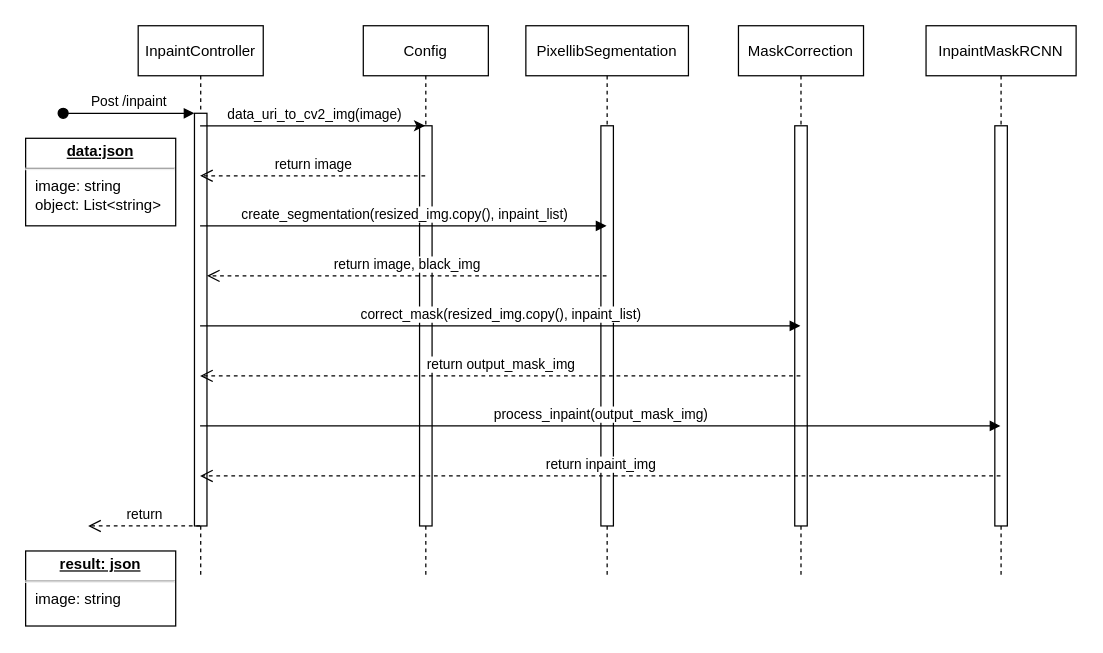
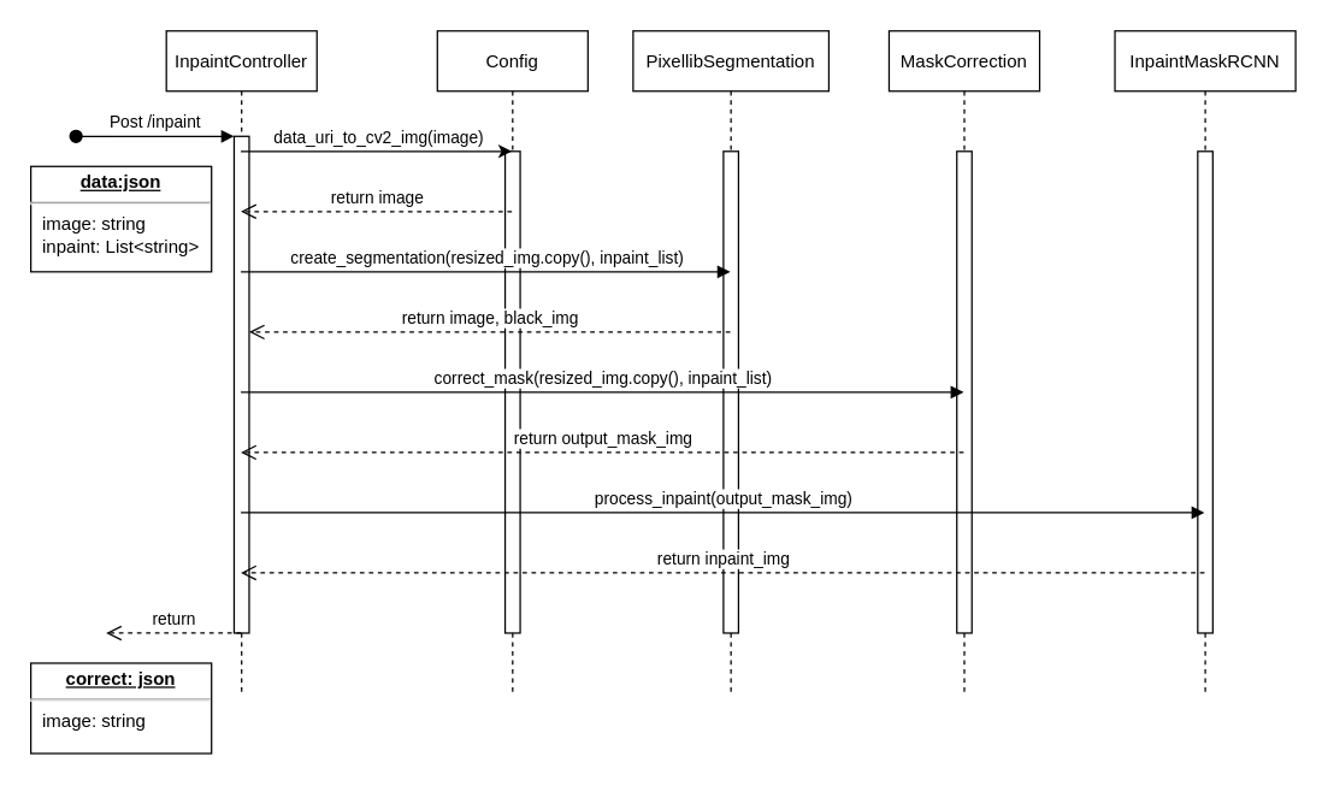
- <mxCell id="6" value="&lt;p style=&quot;margin: 0px ; margin-top: 4px ; text-align: center ; text-decoration: underline&quot;&gt;&lt;b&gt;data:json&lt;/b&gt;&lt;/p&gt;&lt;hr&gt;&lt;p style=&quot;margin: 0px ; margin-left: 8px&quot;&gt;image: string&lt;br&gt;object: List&amp;lt;string&amp;gt;&lt;br&gt;&lt;/p&gt;" style="verticalAlign=top;align=left;overflow=fill;fontSize=12;fontFamily=Helvetica;html=1;" vertex="1" parent="2"><mxGeometry x="-90" y="90" width="120" height="70" as="geometry" /></mxCell>
+ <mxCell id="6" value="&lt;p style=&quot;margin: 0px ; margin-top: 4px ; text-align: center ; text-decoration: underline&quot;&gt;&lt;b&gt;data:json&lt;/b&gt;&lt;/p&gt;&lt;hr&gt;&lt;p style=&quot;margin: 0px ; margin-left: 8px&quot;&gt;image: string&lt;br&gt;inpaint: List&amp;lt;string&amp;gt;&lt;br&gt;&lt;/p&gt;" style="verticalAlign=top;align=left;overflow=fill;fontSize=12;fontFamily=Helvetica;html=1;" vertex="1" parent="2"><mxGeometry x="-90" y="90" width="120" height="70" as="geometry" /></mxCell>
- <mxCell id="5" value="&lt;p style=&quot;margin: 0px ; margin-top: 4px ; text-align: center ; text-decoration: underline&quot;&gt;&lt;b&gt;result: json&lt;/b&gt;&lt;br&gt;&lt;/p&gt;&lt;hr&gt;&lt;p style=&quot;margin: 0px ; margin-left: 8px&quot;&gt;image: string&lt;br&gt;&lt;/p&gt;" style="verticalAlign=top;align=left;overflow=fill;fontSize=12;fontFamily=Helvetica;html=1;" vertex="1" parent="2"><mxGeometry x="-90" y="420" width="120" height="60" as="geometry" /></mxCell>
+ <mxCell id="5" value="&lt;p style=&quot;margin: 0px ; margin-top: 4px ; text-align: center ; text-decoration: underline&quot;&gt;&lt;b&gt;correct: json&lt;/b&gt;&lt;br&gt;&lt;/p&gt;&lt;hr&gt;&lt;p style=&quot;margin: 0px ; margin-left: 8px&quot;&gt;image: string&lt;br&gt;&lt;/p&gt;" style="verticalAlign=top;align=left;overflow=fill;fontSize=12;fontFamily=Helvetica;html=1;" vertex="1" parent="2"><mxGeometry x="-90" y="420" width="120" height="60" as="geometry" /></mxCell>
